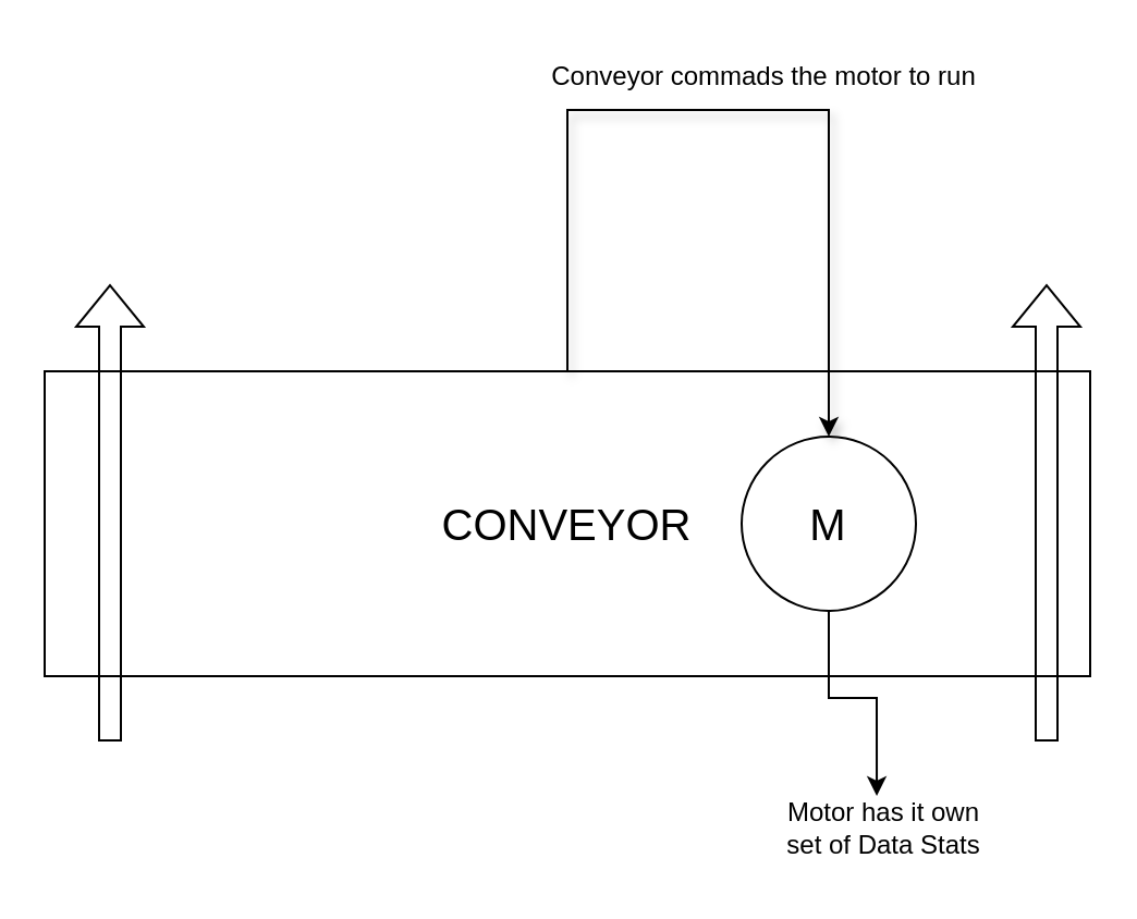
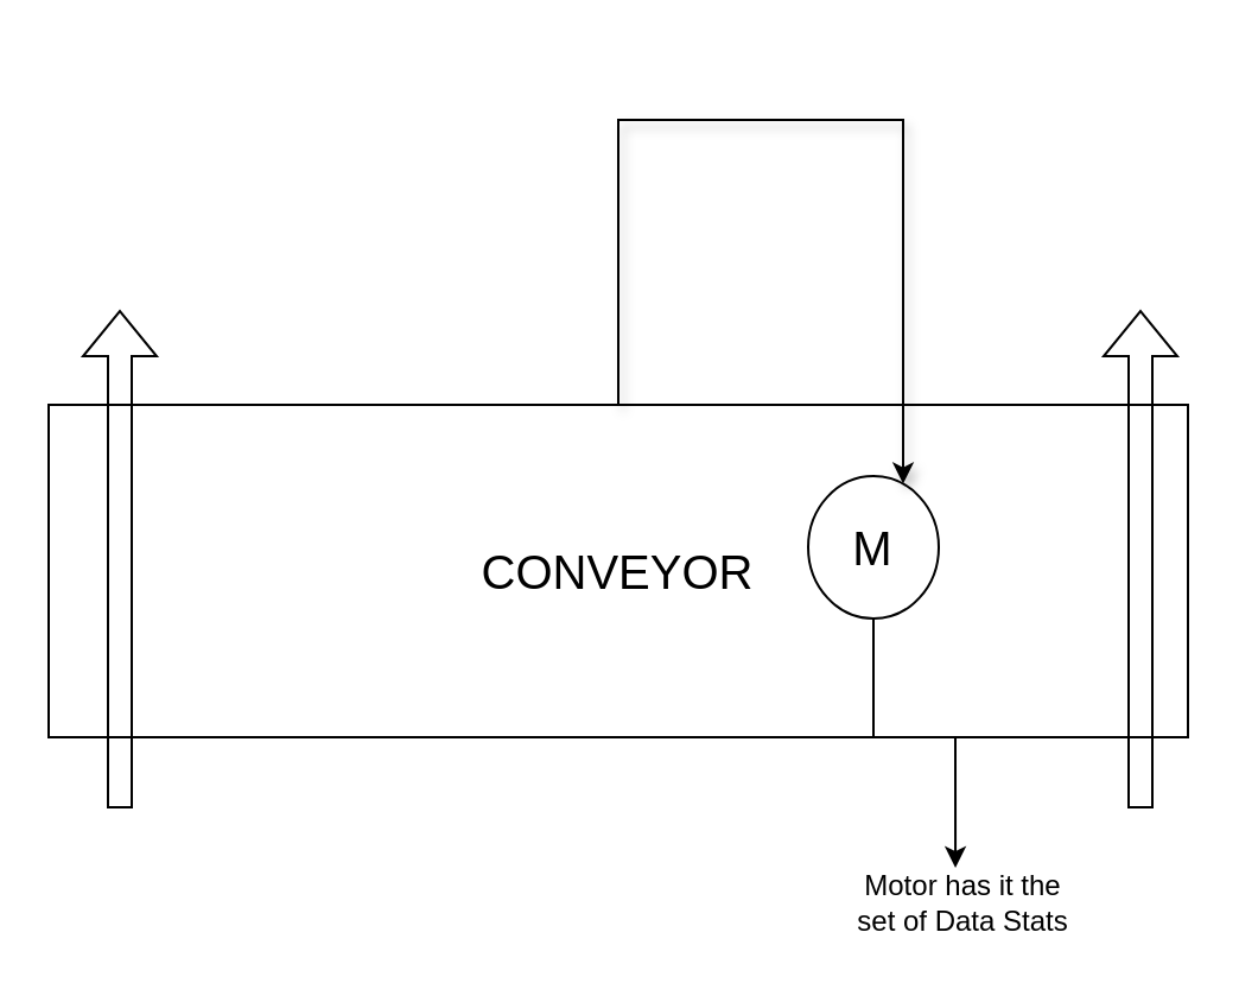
- <mxCell id="5" value="Conveyor commads the motor to run" style="text;html=1;align=center;verticalAlign=middle;resizable=0;points=[];autosize=1;strokeColor=none;fillColor=none;" vertex="1" parent="1"><mxGeometry x="240" y="20" width="220" height="30" as="geometry" /></mxCell>
- <mxCell id="4" value="&lt;font style=&quot;font-size: 20px;&quot;&gt;M&lt;/font&gt;" style="ellipse;whiteSpace=wrap;html=1;aspect=fixed;" vertex="1" parent="1"><mxGeometry x="340" y="200" width="80" height="80" as="geometry" /></mxCell>
+ <mxCell id="4" value="&lt;font style=&quot;font-size: 20px;&quot;&gt;M&lt;/font&gt;" style="ellipse;whiteSpace=wrap;html=1;aspect=fixed;" vertex="1" parent="1"><mxGeometry x="340" y="200" width="55" height="60" as="geometry" /></mxCell>
- <mxCell id="6" value="Motor has it own &lt;br&gt;set of Data Stats" style="text;html=1;align=center;verticalAlign=middle;resizable=0;points=[];autosize=1;strokeColor=none;fillColor=none;" vertex="1" parent="1"><mxGeometry x="350" y="360" width="110" height="40" as="geometry" /></mxCell>
+ <mxCell id="6" value="Motor has it the &lt;br&gt;set of Data Stats" style="text;html=1;align=center;verticalAlign=middle;resizable=0;points=[];autosize=1;strokeColor=none;fillColor=none;" vertex="1" parent="1"><mxGeometry x="350" y="360" width="110" height="40" as="geometry" /></mxCell>
